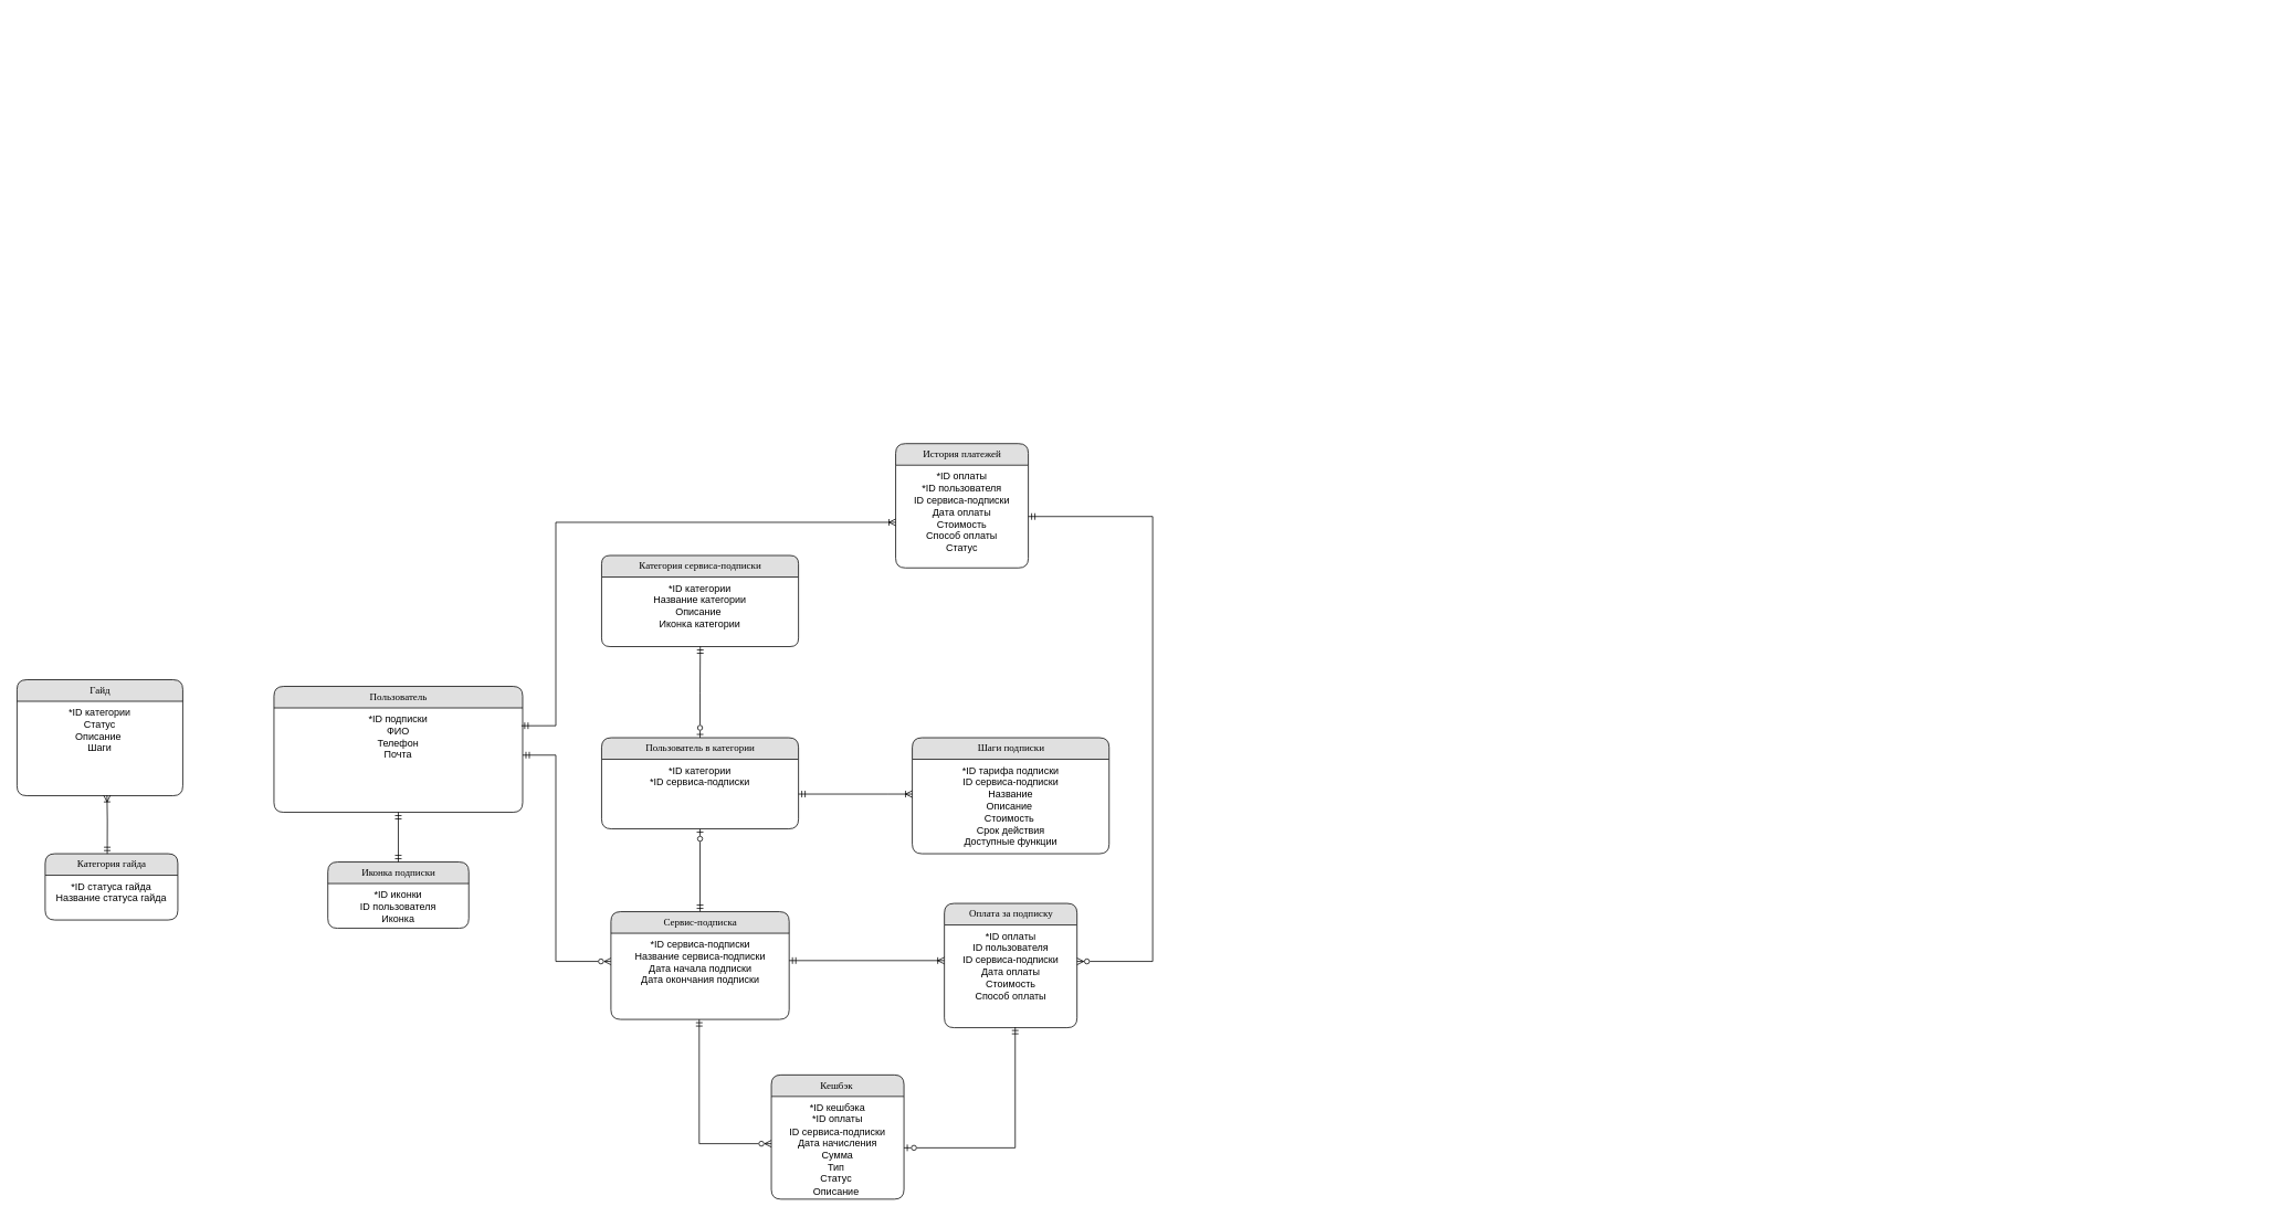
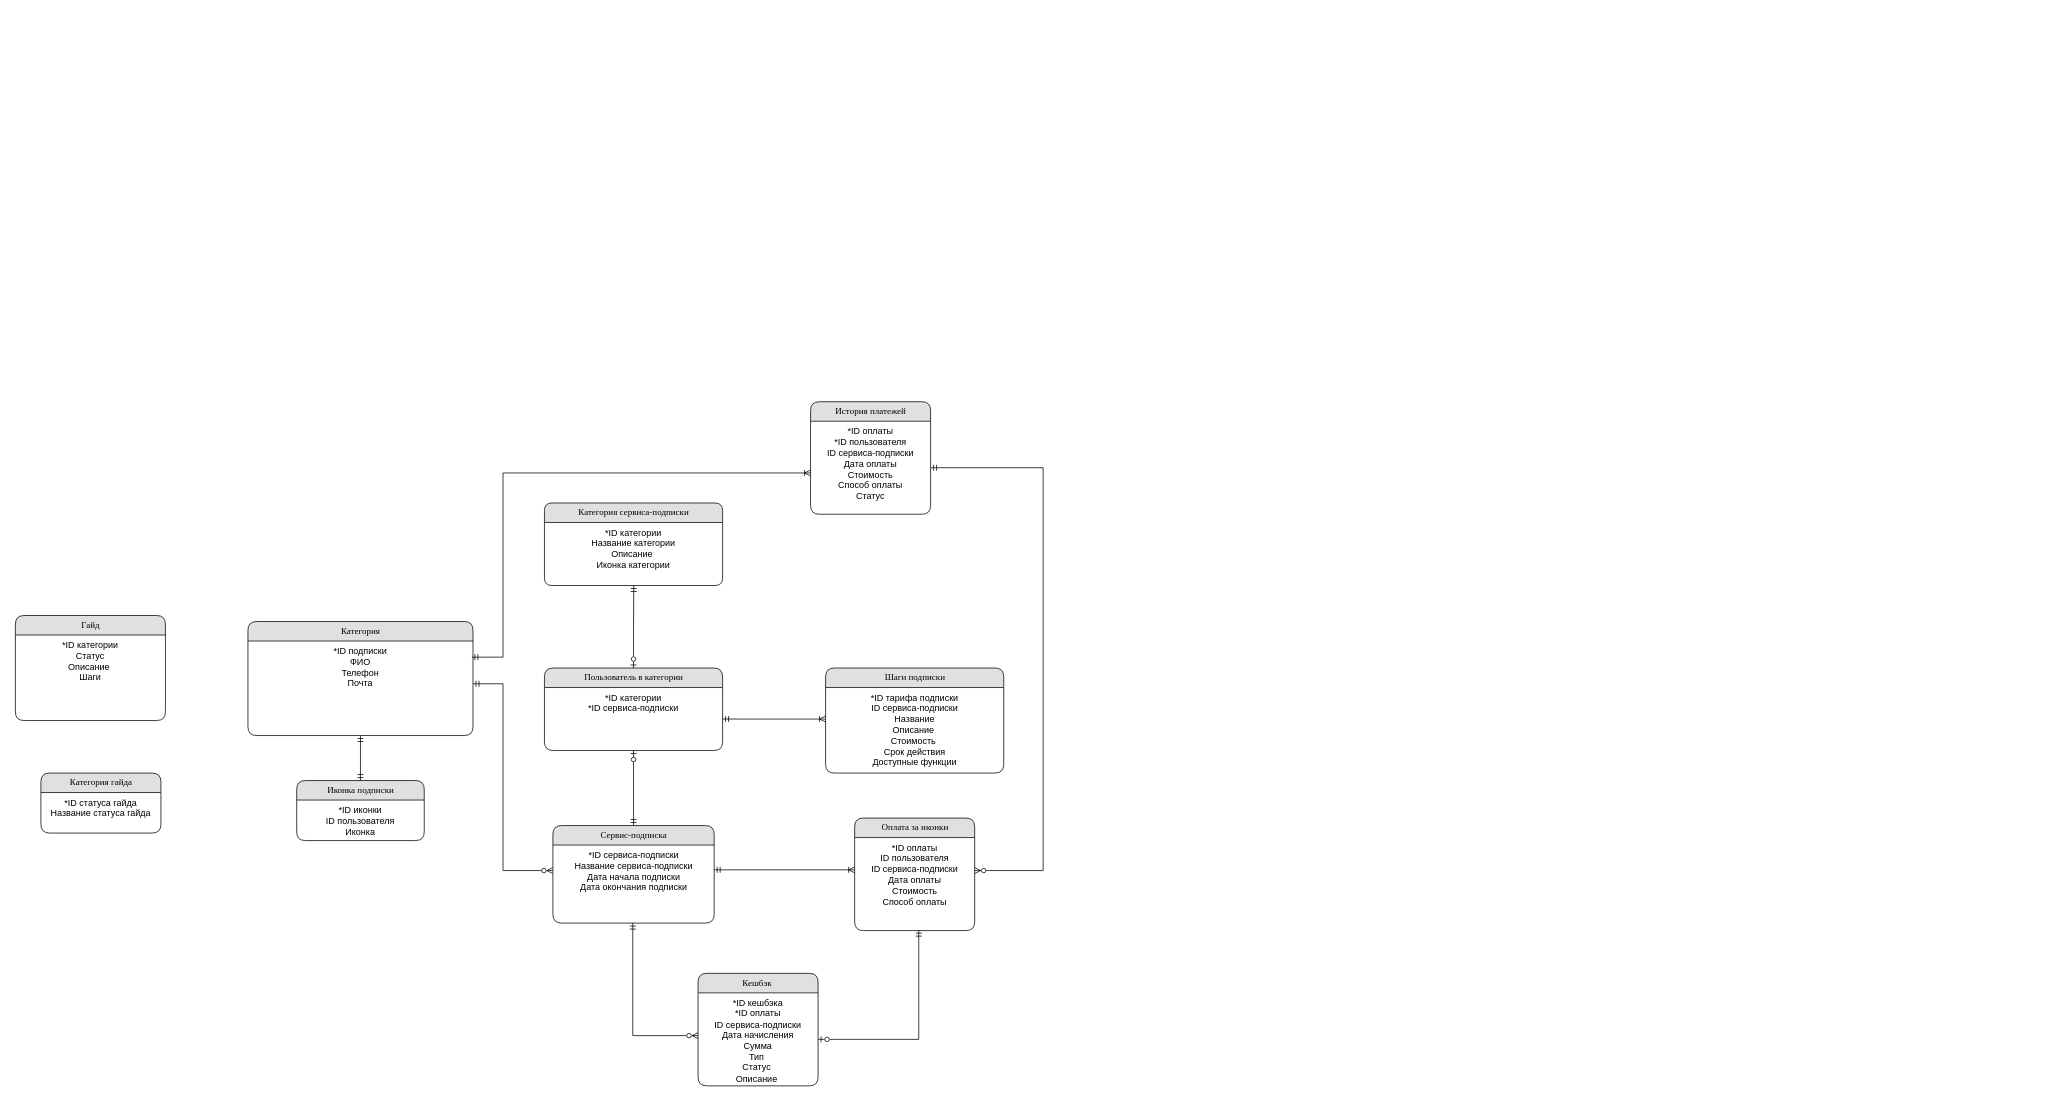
- <mxCell id="3" value="Пользователь" style="swimlane;html=1;fontStyle=0;childLayout=stackLayout;horizontal=1;startSize=26;fillColor=#e0e0e0;horizontalStack=0;resizeParent=1;resizeLast=0;collapsible=1;marginBottom=0;swimlaneFillColor=#ffffff;align=center;rounded=1;shadow=0;comic=0;labelBackgroundColor=none;strokeWidth=1;fontFamily=Verdana;fontSize=12" vertex="1" parent="1"><mxGeometry x="330" y="828" width="300" height="152" as="geometry" /></mxCell>
+ <mxCell id="3" value="Категория" style="swimlane;html=1;fontStyle=0;childLayout=stackLayout;horizontal=1;startSize=26;fillColor=#e0e0e0;horizontalStack=0;resizeParent=1;resizeLast=0;collapsible=1;marginBottom=0;swimlaneFillColor=#ffffff;align=center;rounded=1;shadow=0;comic=0;labelBackgroundColor=none;strokeWidth=1;fontFamily=Verdana;fontSize=12" vertex="1" parent="1"><mxGeometry x="330" y="828" width="300" height="152" as="geometry" /></mxCell>
- <mxCell id="21" style="edgeStyle=orthogonalEdgeStyle;rounded=0;orthogonalLoop=1;jettySize=auto;html=1;exitX=0.468;exitY=0.002;exitDx=0;exitDy=0;startArrow=ERmandOne;startFill=0;endArrow=ERoneToMany;endFill=0;entryX=0.543;entryY=0.995;entryDx=0;entryDy=0;entryPerimeter=0;exitPerimeter=0;" edge="1" parent="1" source="19" target="15"><mxGeometry relative="1" as="geometry"><mxPoint x="-10" y="990" as="targetPoint" /><Array as="points"><mxPoint x="129" y="1020" /><mxPoint x="129" y="990" /><mxPoint x="129" y="990" /></Array></mxGeometry></mxCell>
- <mxCell id="10" value="Оплата за подписку" style="swimlane;html=1;fontStyle=0;childLayout=stackLayout;horizontal=1;startSize=26;fillColor=#e0e0e0;horizontalStack=0;resizeParent=1;resizeLast=0;collapsible=1;marginBottom=0;swimlaneFillColor=#ffffff;align=center;rounded=1;shadow=0;comic=0;labelBackgroundColor=none;strokeWidth=1;fontFamily=Verdana;fontSize=12" vertex="1" parent="1"><mxGeometry x="1138.75" y="1090" width="160" height="150" as="geometry" /></mxCell>
+ <mxCell id="10" value="Оплата за иконки" style="swimlane;html=1;fontStyle=0;childLayout=stackLayout;horizontal=1;startSize=26;fillColor=#e0e0e0;horizontalStack=0;resizeParent=1;resizeLast=0;collapsible=1;marginBottom=0;swimlaneFillColor=#ffffff;align=center;rounded=1;shadow=0;comic=0;labelBackgroundColor=none;strokeWidth=1;fontFamily=Verdana;fontSize=12" vertex="1" parent="1"><mxGeometry x="1138.75" y="1090" width="160" height="150" as="geometry" /></mxCell>
